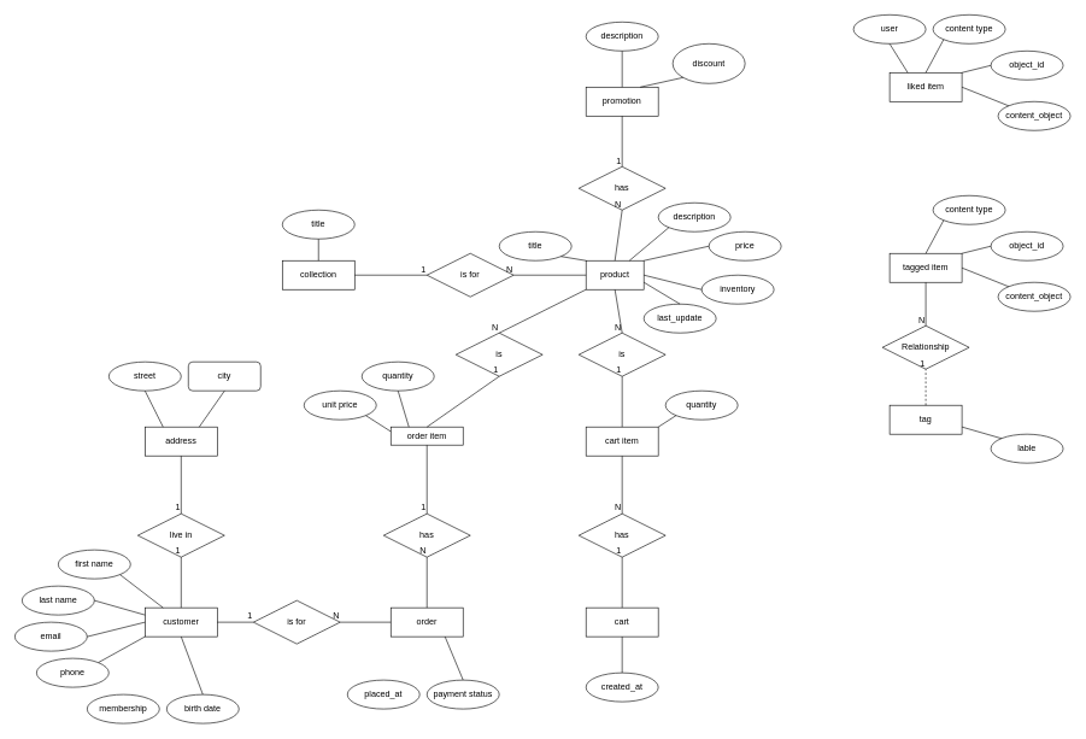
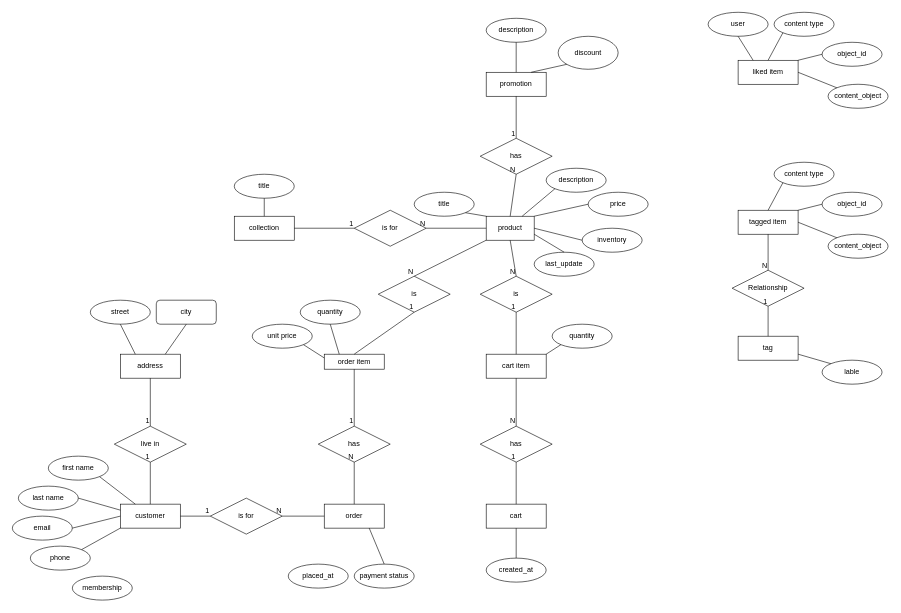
- <mxCell id="114" value="" style="endArrow=none;html=1;rounded=0;entryX=0.5;entryY=1;entryDx=0;entryDy=0;exitX=0.5;exitY=0;exitDx=0;exitDy=0;dashed=1;" edge="1" parent="1" source="102" target="108"><mxGeometry relative="1" as="geometry"><mxPoint x="1120" y="410" as="sourcePoint" /><mxPoint x="1280" y="410" as="targetPoint" /></mxGeometry></mxCell>
+ <mxCell id="114" value="" style="endArrow=none;html=1;rounded=0;entryX=0.5;entryY=1;entryDx=0;entryDy=0;exitX=0.5;exitY=0;exitDx=0;exitDy=0;" edge="1" parent="1" source="102" target="108"><mxGeometry relative="1" as="geometry"><mxPoint x="1120" y="410" as="sourcePoint" /><mxPoint x="1280" y="410" as="targetPoint" /></mxGeometry></mxCell>
- <mxCell id="69" value="" style="endArrow=none;html=1;rounded=0;entryX=0.5;entryY=0;entryDx=0;entryDy=0;exitX=0.5;exitY=1;exitDx=0;exitDy=0;" parent="1" source="4" target="63" edge="1"><mxGeometry relative="1" as="geometry"><mxPoint x="120" y="900" as="sourcePoint" /><mxPoint x="280" y="900" as="targetPoint" /></mxGeometry></mxCell>
- <mxCell id="63" value="birth date" style="ellipse;whiteSpace=wrap;html=1;align=center;" parent="1" vertex="1"><mxGeometry x="230" y="960" width="100" height="40" as="geometry" /></mxCell>
